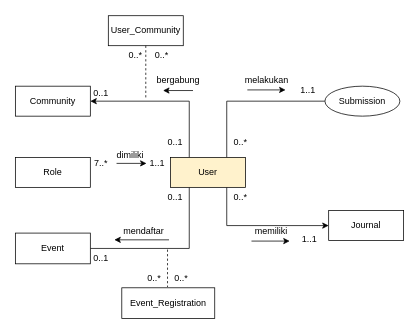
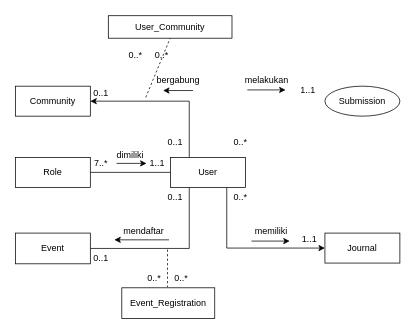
- <mxCell id="14" value="User_Community" style="whiteSpace=wrap;html=1;align=center;" vertex="1" parent="1"><mxGeometry x="144" y="20" width="100" height="40" as="geometry" /></mxCell>
+ <mxCell id="14" value="User_Community" style="whiteSpace=wrap;html=1;align=center;" vertex="1" parent="1"><mxGeometry x="144" y="20" width="165" height="30" as="geometry" /></mxCell>
- <mxCell id="6" style="edgeStyle=orthogonalEdgeStyle;rounded=0;orthogonalLoop=1;jettySize=auto;html=1;exitX=0.75;exitY=0;exitDx=0;exitDy=0;entryX=0;entryY=0.5;entryDx=0;entryDy=0;endArrow=none;startFill=0;" edge="1" parent="1" source="8" target="13"><mxGeometry relative="1" as="geometry" /></mxCell>
+ <mxCell id="2" style="edgeStyle=orthogonalEdgeStyle;rounded=0;orthogonalLoop=1;jettySize=auto;html=1;entryX=0;entryY=0.5;entryDx=0;entryDy=0;endArrow=none;startFill=0;" edge="1" parent="1" source="3" target="8"><mxGeometry relative="1" as="geometry" /></mxCell>
- <mxCell id="8" value="User" style="whiteSpace=wrap;html=1;align=center;fillColor=#fff2cc;" vertex="1" parent="1"><mxGeometry x="227" y="209" width="100" height="40" as="geometry" /></mxCell>
+ <mxCell id="8" value="User" style="whiteSpace=wrap;html=1;align=center;" vertex="1" parent="1"><mxGeometry x="227" y="209" width="100" height="40" as="geometry" /></mxCell>
- <mxCell id="12" value="Journal" style="whiteSpace=wrap;html=1;align=center;" vertex="1" parent="1"><mxGeometry x="438" y="280" width="100" height="40" as="geometry" /></mxCell>
+ <mxCell id="12" value="Journal" style="whiteSpace=wrap;html=1;align=center;" vertex="1" parent="1"><mxGeometry x="433" y="310" width="100" height="40" as="geometry" /></mxCell>
